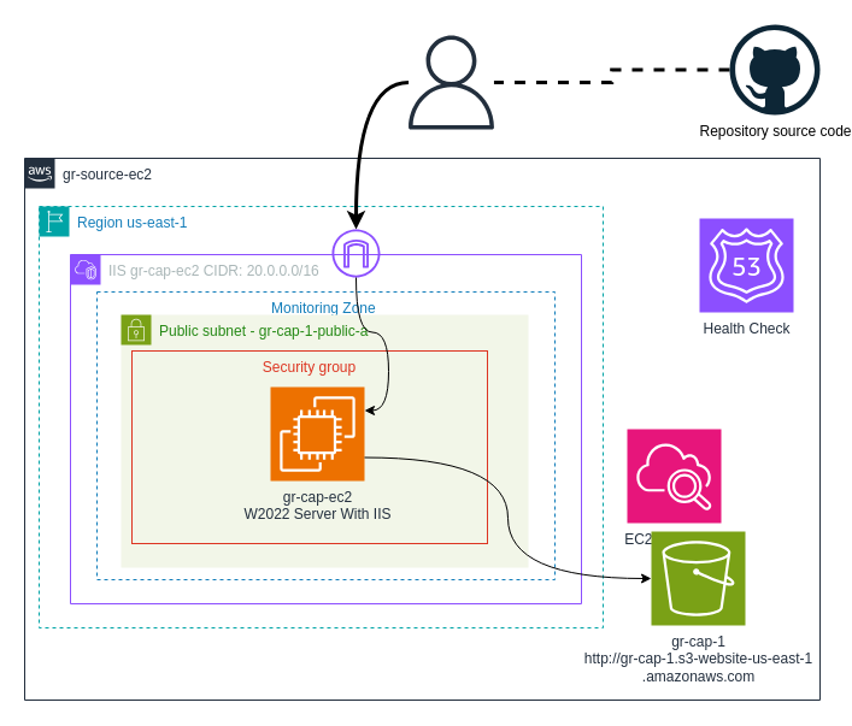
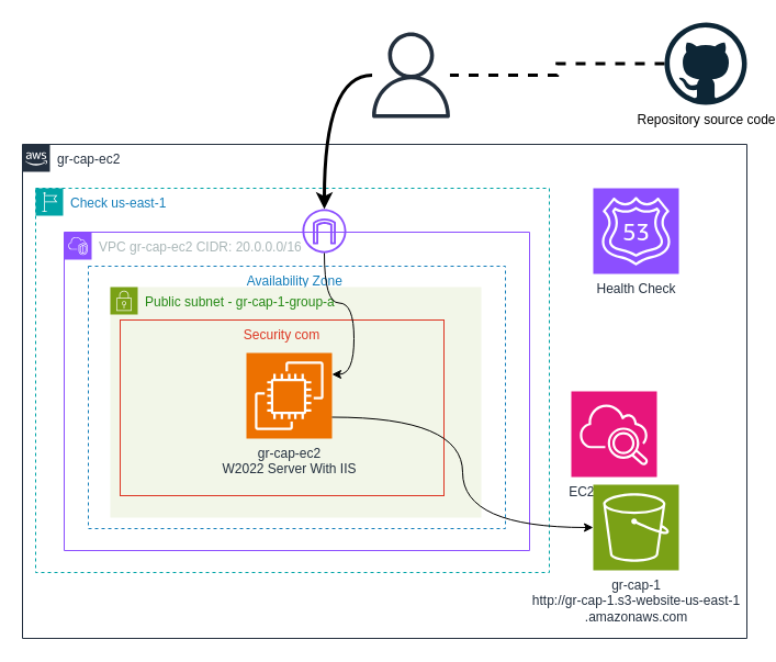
- <mxCell id="4" value="gr-source-ec2" style="points=[[0,0],[0.25,0],[0.5,0],[0.75,0],[1,0],[1,0.25],[1,0.5],[1,0.75],[1,1],[0.75,1],[0.5,1],[0.25,1],[0,1],[0,0.75],[0,0.5],[0,0.25]];outlineConnect=0;gradientColor=none;html=1;whiteSpace=wrap;fontSize=12;fontStyle=0;container=1;pointerEvents=0;collapsible=0;recursiveResize=0;shape=mxgraph.aws4.group;grIcon=mxgraph.aws4.group_aws_cloud_alt;strokeColor=#232F3E;fillColor=none;verticalAlign=top;align=left;spacingLeft=30;fontColor=#232F3E;dashed=0;" parent="1" vertex="1"><mxGeometry x="20" y="131" width="660" height="450" as="geometry" /></mxCell>
+ <mxCell id="4" value="gr-cap-ec2" style="points=[[0,0],[0.25,0],[0.5,0],[0.75,0],[1,0],[1,0.25],[1,0.5],[1,0.75],[1,1],[0.75,1],[0.5,1],[0.25,1],[0,1],[0,0.75],[0,0.5],[0,0.25]];outlineConnect=0;gradientColor=none;html=1;whiteSpace=wrap;fontSize=12;fontStyle=0;container=1;pointerEvents=0;collapsible=0;recursiveResize=0;shape=mxgraph.aws4.group;grIcon=mxgraph.aws4.group_aws_cloud_alt;strokeColor=#232F3E;fillColor=none;verticalAlign=top;align=left;spacingLeft=30;fontColor=#232F3E;dashed=0;" parent="1" vertex="1"><mxGeometry x="20" y="131" width="660" height="450" as="geometry" /></mxCell>
- <mxCell id="5" value="Region&amp;nbsp;us-east-1" style="points=[[0,0],[0.25,0],[0.5,0],[0.75,0],[1,0],[1,0.25],[1,0.5],[1,0.75],[1,1],[0.75,1],[0.5,1],[0.25,1],[0,1],[0,0.75],[0,0.5],[0,0.25]];outlineConnect=0;gradientColor=none;html=1;whiteSpace=wrap;fontSize=12;fontStyle=0;container=1;pointerEvents=0;collapsible=0;recursiveResize=0;shape=mxgraph.aws4.group;grIcon=mxgraph.aws4.group_region;strokeColor=#00A4A6;fillColor=none;verticalAlign=top;align=left;spacingLeft=30;fontColor=#147EBA;dashed=1;" parent="4" vertex="1"><mxGeometry x="12" y="40" width="468" height="350" as="geometry" /></mxCell>
+ <mxCell id="5" value="Check&amp;nbsp;us-east-1" style="points=[[0,0],[0.25,0],[0.5,0],[0.75,0],[1,0],[1,0.25],[1,0.5],[1,0.75],[1,1],[0.75,1],[0.5,1],[0.25,1],[0,1],[0,0.75],[0,0.5],[0,0.25]];outlineConnect=0;gradientColor=none;html=1;whiteSpace=wrap;fontSize=12;fontStyle=0;container=1;pointerEvents=0;collapsible=0;recursiveResize=0;shape=mxgraph.aws4.group;grIcon=mxgraph.aws4.group_region;strokeColor=#00A4A6;fillColor=none;verticalAlign=top;align=left;spacingLeft=30;fontColor=#147EBA;dashed=1;" parent="4" vertex="1"><mxGeometry x="12" y="40" width="468" height="350" as="geometry" /></mxCell>
- <mxCell id="13" value="Health Check" style="sketch=0;points=[[0,0,0],[0.25,0,0],[0.5,0,0],[0.75,0,0],[1,0,0],[0,1,0],[0.25,1,0],[0.5,1,0],[0.75,1,0],[1,1,0],[0,0.25,0],[0,0.5,0],[0,0.75,0],[1,0.25,0],[1,0.5,0],[1,0.75,0]];outlineConnect=0;fontColor=#232F3E;fillColor=#8C4FFF;strokeColor=#ffffff;dashed=0;verticalLabelPosition=bottom;verticalAlign=top;align=center;html=1;fontSize=12;fontStyle=0;aspect=fixed;shape=mxgraph.aws4.resourceIcon;resIcon=mxgraph.aws4.route_53;" vertex="1" parent="4"><mxGeometry x="560" y="50" width="78" height="78" as="geometry" /></mxCell>
+ <mxCell id="13" value="Health Check" style="sketch=0;points=[[0,0,0],[0.25,0,0],[0.5,0,0],[0.75,0,0],[1,0,0],[0,1,0],[0.25,1,0],[0.5,1,0],[0.75,1,0],[1,1,0],[0,0.25,0],[0,0.5,0],[0,0.75,0],[1,0.25,0],[1,0.5,0],[1,0.75,0]];outlineConnect=0;fontColor=#232F3E;fillColor=#8C4FFF;strokeColor=#ffffff;dashed=0;verticalLabelPosition=bottom;verticalAlign=top;align=center;html=1;fontSize=12;fontStyle=0;aspect=fixed;shape=mxgraph.aws4.resourceIcon;resIcon=mxgraph.aws4.route_53;" vertex="1" parent="4"><mxGeometry x="520" y="40" width="78" height="78" as="geometry" /></mxCell>
- <mxCell id="6" value="IIS&amp;nbsp;gr-cap-ec2 CIDR:&amp;nbsp;20.0.0.0/16" style="points=[[0,0],[0.25,0],[0.5,0],[0.75,0],[1,0],[1,0.25],[1,0.5],[1,0.75],[1,1],[0.75,1],[0.5,1],[0.25,1],[0,1],[0,0.75],[0,0.5],[0,0.25]];outlineConnect=0;gradientColor=none;html=1;whiteSpace=wrap;fontSize=12;fontStyle=0;container=1;pointerEvents=0;collapsible=0;recursiveResize=0;shape=mxgraph.aws4.group;grIcon=mxgraph.aws4.group_vpc2;strokeColor=#8C4FFF;fillColor=none;verticalAlign=top;align=left;spacingLeft=30;fontColor=#AAB7B8;dashed=0;" parent="5" vertex="1"><mxGeometry x="26" y="40" width="424" height="290" as="geometry" /></mxCell>
+ <mxCell id="6" value="VPC&amp;nbsp;gr-cap-ec2 CIDR:&amp;nbsp;20.0.0.0/16" style="points=[[0,0],[0.25,0],[0.5,0],[0.75,0],[1,0],[1,0.25],[1,0.5],[1,0.75],[1,1],[0.75,1],[0.5,1],[0.25,1],[0,1],[0,0.75],[0,0.5],[0,0.25]];outlineConnect=0;gradientColor=none;html=1;whiteSpace=wrap;fontSize=12;fontStyle=0;container=1;pointerEvents=0;collapsible=0;recursiveResize=0;shape=mxgraph.aws4.group;grIcon=mxgraph.aws4.group_vpc2;strokeColor=#8C4FFF;fillColor=none;verticalAlign=top;align=left;spacingLeft=30;fontColor=#AAB7B8;dashed=0;" parent="5" vertex="1"><mxGeometry x="26" y="40" width="424" height="290" as="geometry" /></mxCell>
- <mxCell id="7" value="Monitoring Zone&amp;nbsp;" style="fillColor=none;strokeColor=#147EBA;dashed=1;verticalAlign=top;fontStyle=0;fontColor=#147EBA;whiteSpace=wrap;html=1;" vertex="1" parent="6"><mxGeometry x="22" y="31" width="380" height="239" as="geometry" /></mxCell>
+ <mxCell id="7" value="Availability Zone&amp;nbsp;" style="fillColor=none;strokeColor=#147EBA;dashed=1;verticalAlign=top;fontStyle=0;fontColor=#147EBA;whiteSpace=wrap;html=1;" vertex="1" parent="6"><mxGeometry x="22" y="31" width="380" height="239" as="geometry" /></mxCell>
- <mxCell id="8" value="Public subnet - gr-cap-1-public-a" style="points=[[0,0],[0.25,0],[0.5,0],[0.75,0],[1,0],[1,0.25],[1,0.5],[1,0.75],[1,1],[0.75,1],[0.5,1],[0.25,1],[0,1],[0,0.75],[0,0.5],[0,0.25]];outlineConnect=0;gradientColor=none;html=1;whiteSpace=wrap;fontSize=12;fontStyle=0;container=1;pointerEvents=0;collapsible=0;recursiveResize=0;shape=mxgraph.aws4.group;grIcon=mxgraph.aws4.group_security_group;grStroke=0;strokeColor=#7AA116;fillColor=#F2F6E8;verticalAlign=top;align=left;spacingLeft=30;fontColor=#248814;dashed=0;" parent="6" vertex="1"><mxGeometry x="42" y="50" width="338" height="210" as="geometry" /></mxCell>
+ <mxCell id="8" value="Public subnet - gr-cap-1-group-a" style="points=[[0,0],[0.25,0],[0.5,0],[0.75,0],[1,0],[1,0.25],[1,0.5],[1,0.75],[1,1],[0.75,1],[0.5,1],[0.25,1],[0,1],[0,0.75],[0,0.5],[0,0.25]];outlineConnect=0;gradientColor=none;html=1;whiteSpace=wrap;fontSize=12;fontStyle=0;container=1;pointerEvents=0;collapsible=0;recursiveResize=0;shape=mxgraph.aws4.group;grIcon=mxgraph.aws4.group_security_group;grStroke=0;strokeColor=#7AA116;fillColor=#F2F6E8;verticalAlign=top;align=left;spacingLeft=30;fontColor=#248814;dashed=0;" parent="6" vertex="1"><mxGeometry x="42" y="50" width="338" height="210" as="geometry" /></mxCell>
- <mxCell id="9" value="Security group" style="fillColor=none;strokeColor=#DD3522;verticalAlign=top;fontStyle=0;fontColor=#DD3522;whiteSpace=wrap;html=1;" parent="8" vertex="1"><mxGeometry x="9" y="30" width="295" height="160" as="geometry" /></mxCell>
+ <mxCell id="9" value="Security com" style="fillColor=none;strokeColor=#DD3522;verticalAlign=top;fontStyle=0;fontColor=#DD3522;whiteSpace=wrap;html=1;" parent="8" vertex="1"><mxGeometry x="9" y="30" width="295" height="160" as="geometry" /></mxCell>
